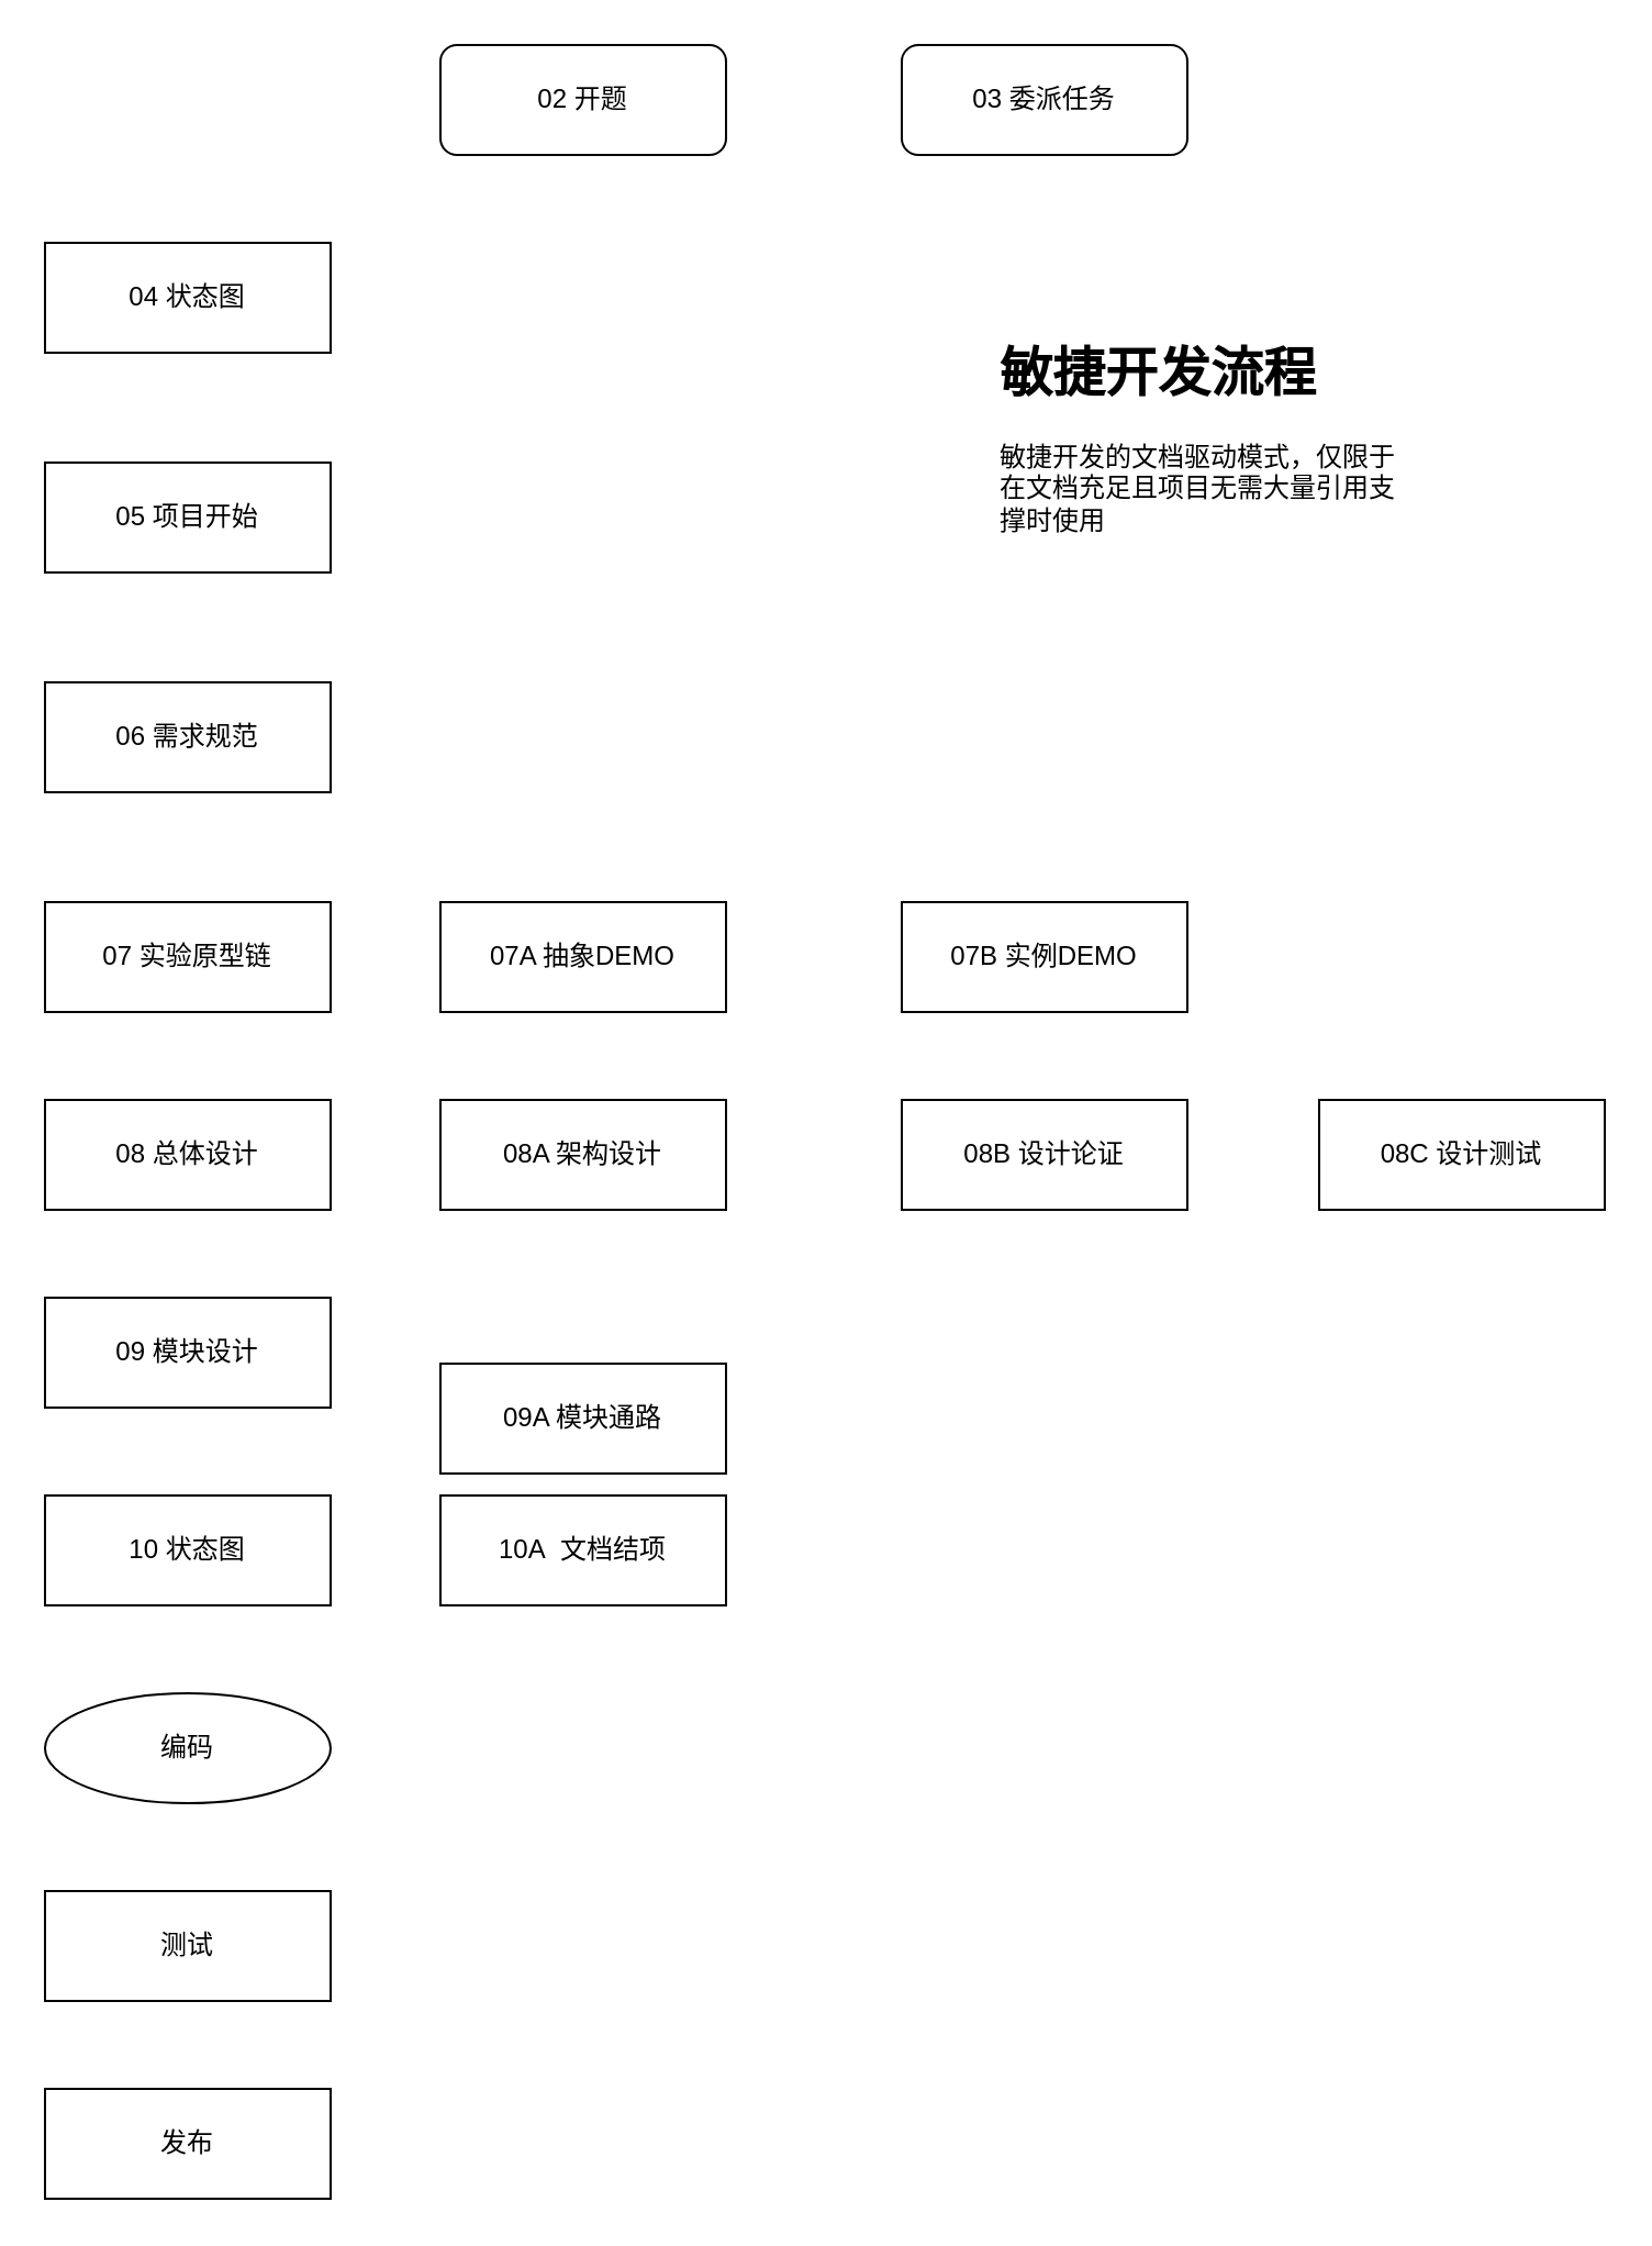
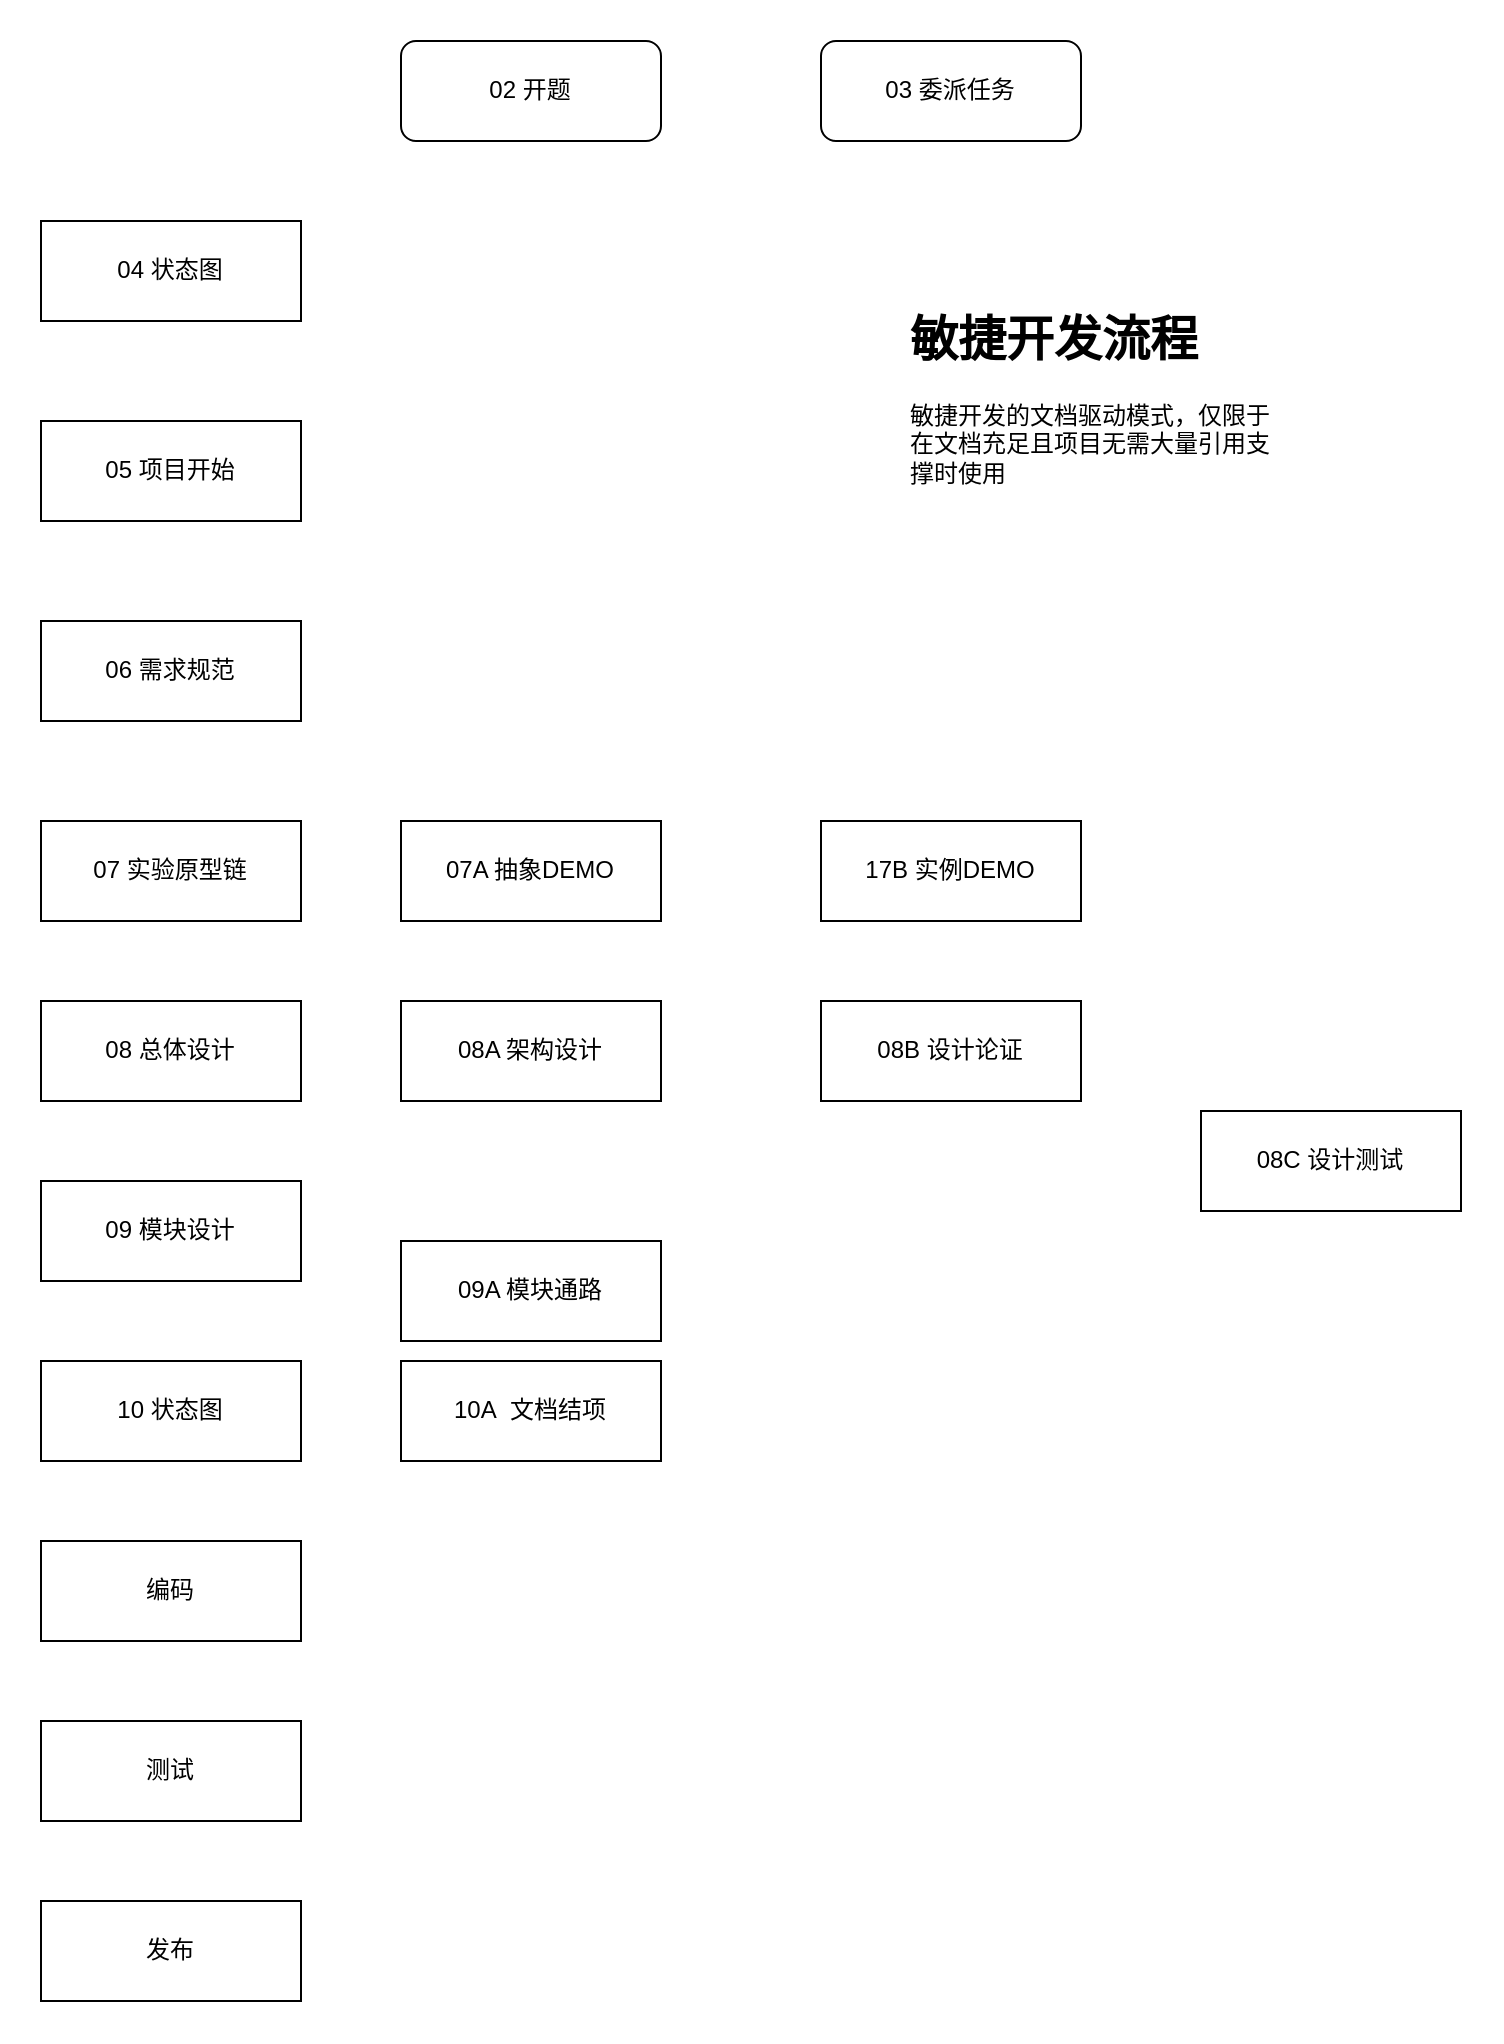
- <mxCell id="9" value="07B 实例DEMO" style="rounded=1;whiteSpace=wrap;html=1;arcSize=0;" vertex="1" parent="1"><mxGeometry x="410" y="410" width="130" height="50" as="geometry" /></mxCell>
+ <mxCell id="9" value="17B 实例DEMO" style="rounded=1;whiteSpace=wrap;html=1;arcSize=0;" vertex="1" parent="1"><mxGeometry x="410" y="410" width="130" height="50" as="geometry" /></mxCell>
- <mxCell id="13" value="08C 设计测试" style="rounded=1;whiteSpace=wrap;html=1;arcSize=0;" vertex="1" parent="1"><mxGeometry x="600" y="500" width="130" height="50" as="geometry" /></mxCell>
+ <mxCell id="13" value="08C 设计测试" style="rounded=1;whiteSpace=wrap;html=1;arcSize=0;" vertex="1" parent="1"><mxGeometry x="600" y="555" width="130" height="50" as="geometry" /></mxCell>
- <mxCell id="18" value="编码" style="ellipse;whiteSpace=wrap;html=1;arcSize=0;" vertex="1" parent="1"><mxGeometry x="20" y="770" width="130" height="50" as="geometry" /></mxCell>
+ <mxCell id="18" value="编码" style="rounded=1;whiteSpace=wrap;html=1;arcSize=0;" vertex="1" parent="1"><mxGeometry x="20" y="770" width="130" height="50" as="geometry" /></mxCell>
